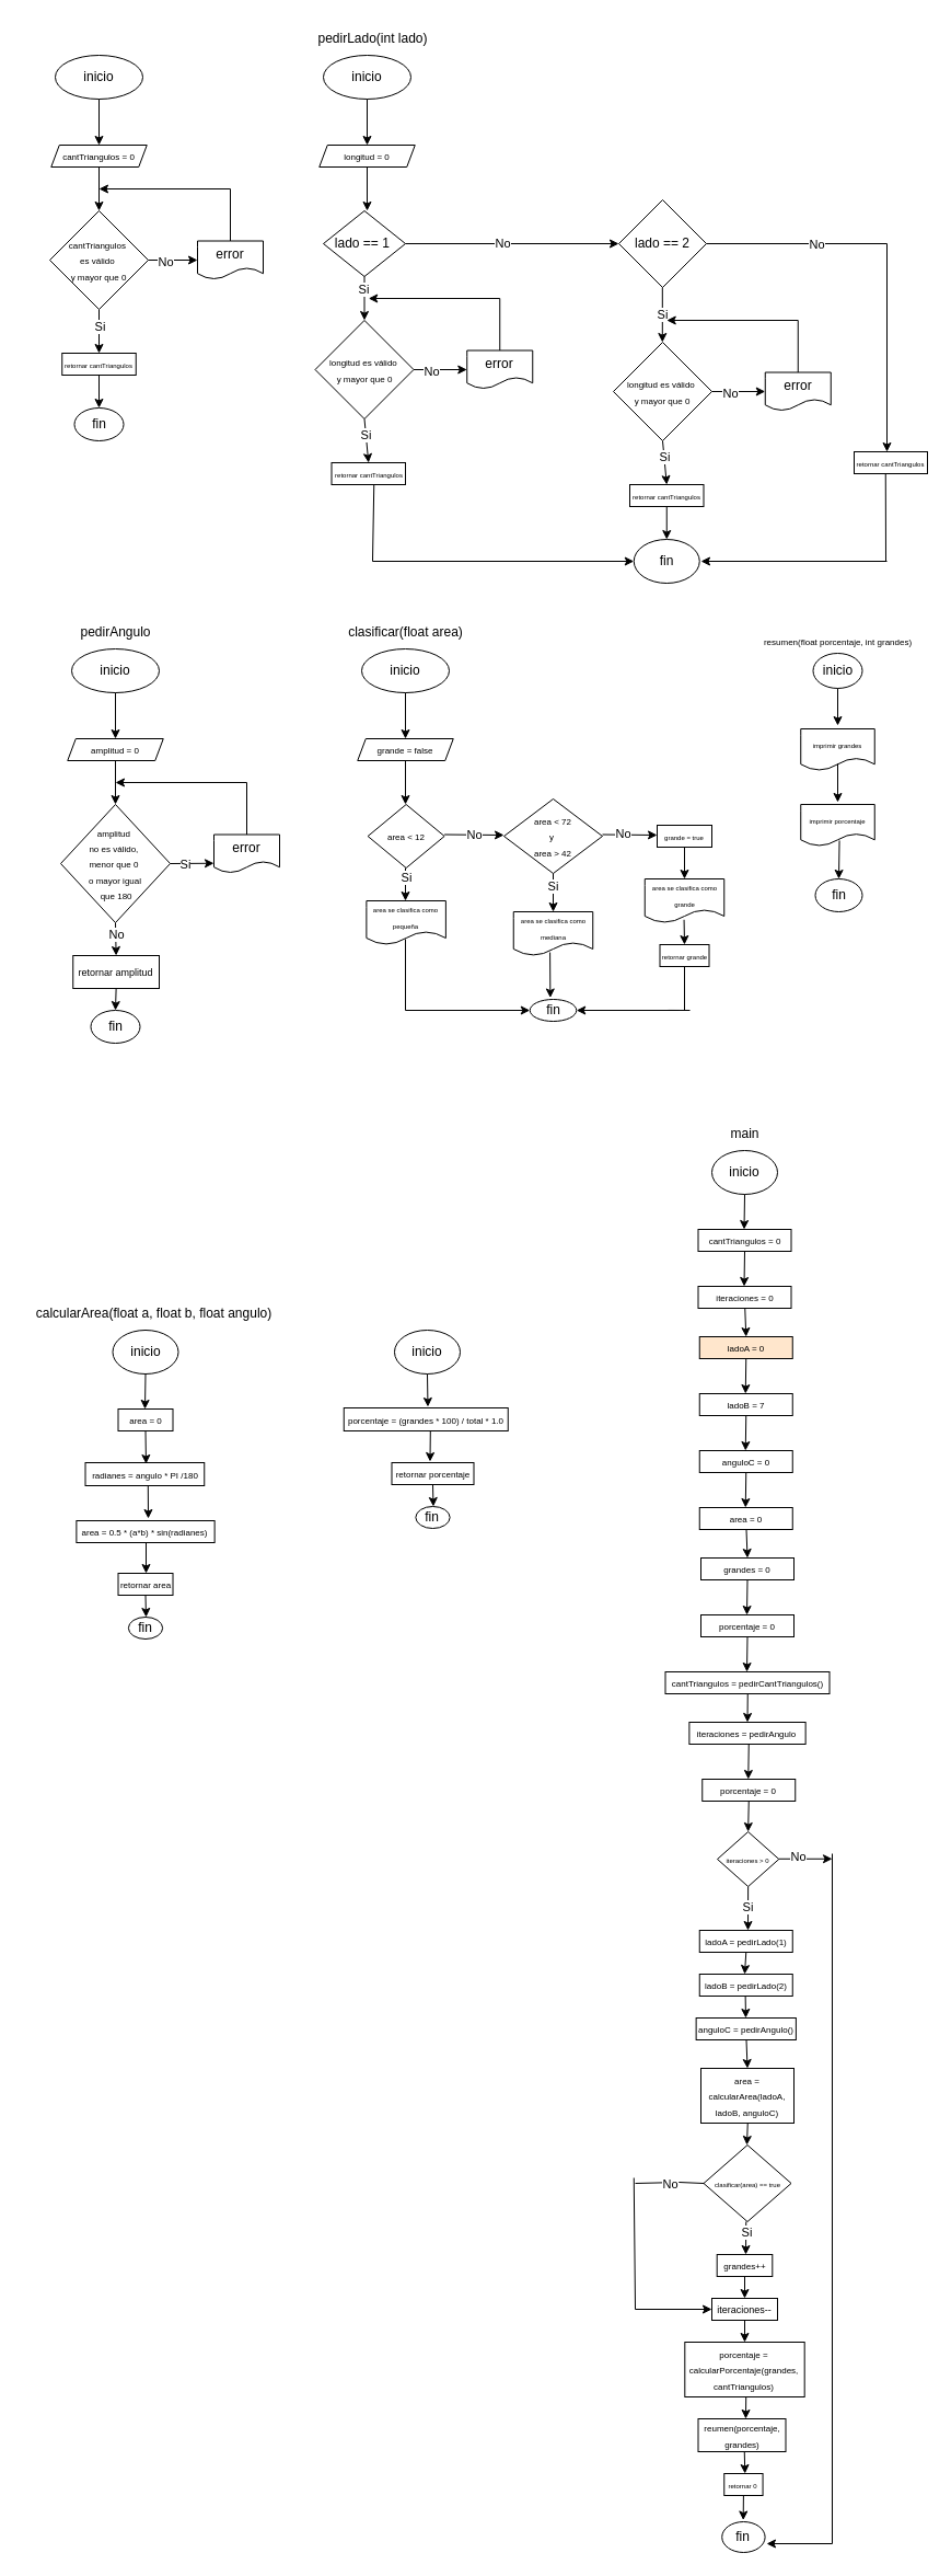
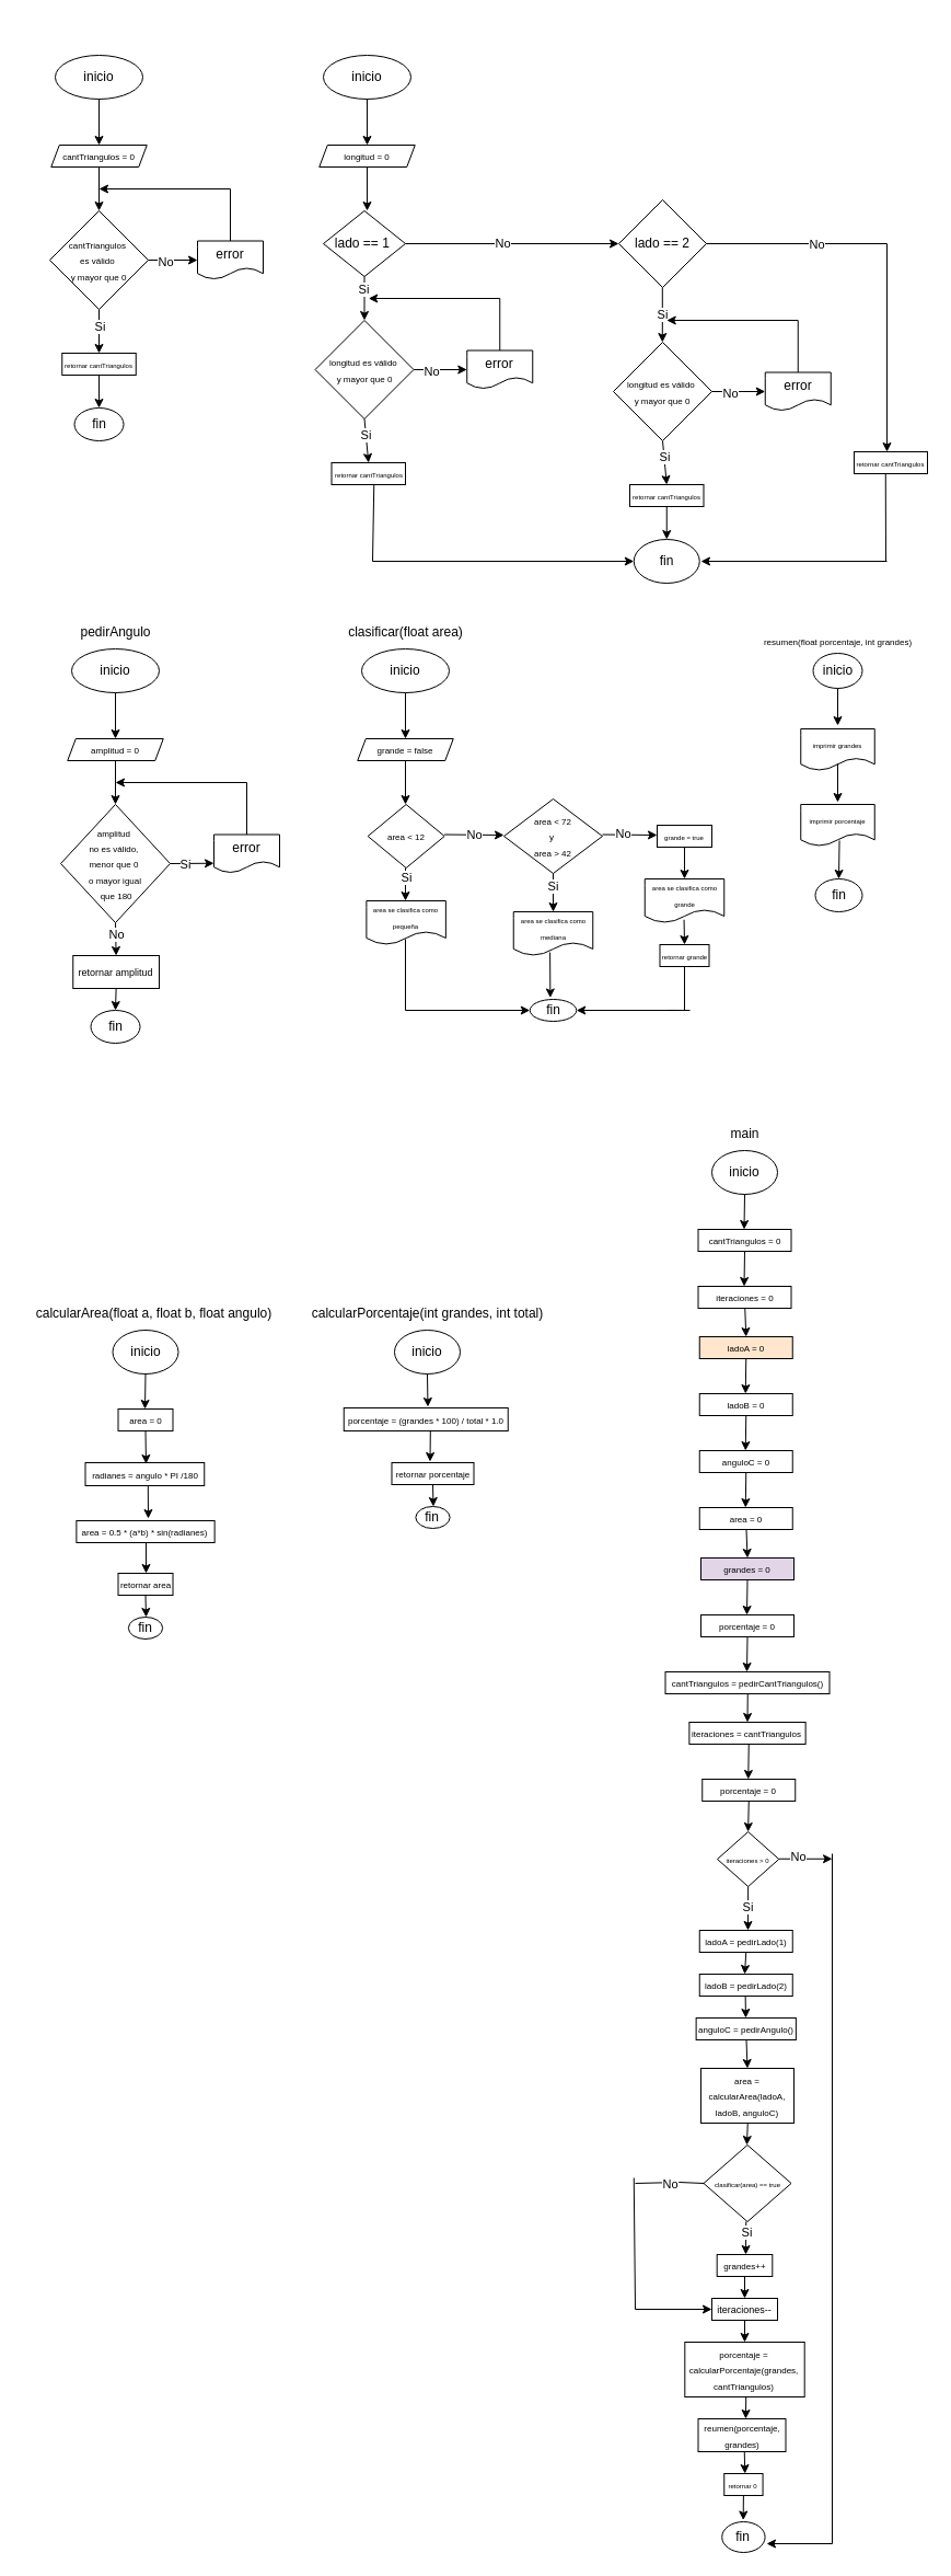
- <mxCell id="17" value="pedirLado(int lado)" style="text;html=1;align=center;verticalAlign=middle;resizable=0;points=[];autosize=1;strokeColor=none;fillColor=none;" parent="1" vertex="1"><mxGeometry x="280" y="20" width="120" height="30" as="geometry" /></mxCell>
+ <mxCell id="122" value="calcularPorcentaje(int grandes, int total)" style="text;html=1;align=center;verticalAlign=middle;resizable=0;points=[];autosize=1;strokeColor=none;fillColor=none;" parent="1" vertex="1"><mxGeometry x="275" y="1184" width="230" height="30" as="geometry" /></mxCell>
- <mxCell id="137" value="&lt;font style=&quot;font-size: 8px;&quot;&gt;ladoB = 7&lt;/font&gt;" style="rounded=0;whiteSpace=wrap;html=1;" parent="1" vertex="1"><mxGeometry x="638.75" y="1272" width="85" height="20" as="geometry" /></mxCell>
+ <mxCell id="137" value="&lt;font style=&quot;font-size: 8px;&quot;&gt;ladoB = 0&lt;/font&gt;" style="rounded=0;whiteSpace=wrap;html=1;" parent="1" vertex="1"><mxGeometry x="638.75" y="1272" width="85" height="20" as="geometry" /></mxCell>
- <mxCell id="144" value="&lt;font style=&quot;font-size: 8px;&quot;&gt;grandes = 0&lt;/font&gt;" style="rounded=0;whiteSpace=wrap;html=1;" parent="1" vertex="1"><mxGeometry x="640" y="1422" width="85" height="20" as="geometry" /></mxCell>
+ <mxCell id="144" value="&lt;font style=&quot;font-size: 8px;&quot;&gt;grandes = 0&lt;/font&gt;" style="rounded=0;whiteSpace=wrap;html=1;fillColor=#e1d5e7;" parent="1" vertex="1"><mxGeometry x="640" y="1422" width="85" height="20" as="geometry" /></mxCell>
- <mxCell id="150" value="&lt;font style=&quot;font-size: 8px;&quot;&gt;iteraciones = pedirAngulo&lt;/font&gt;" style="rounded=0;whiteSpace=wrap;html=1;" parent="1" vertex="1"><mxGeometry x="629.38" y="1572" width="106.25" height="20" as="geometry" /></mxCell>
+ <mxCell id="150" value="&lt;font style=&quot;font-size: 8px;&quot;&gt;iteraciones = cantTriangulos&lt;/font&gt;" style="rounded=0;whiteSpace=wrap;html=1;" parent="1" vertex="1"><mxGeometry x="629.38" y="1572" width="106.25" height="20" as="geometry" /></mxCell>
